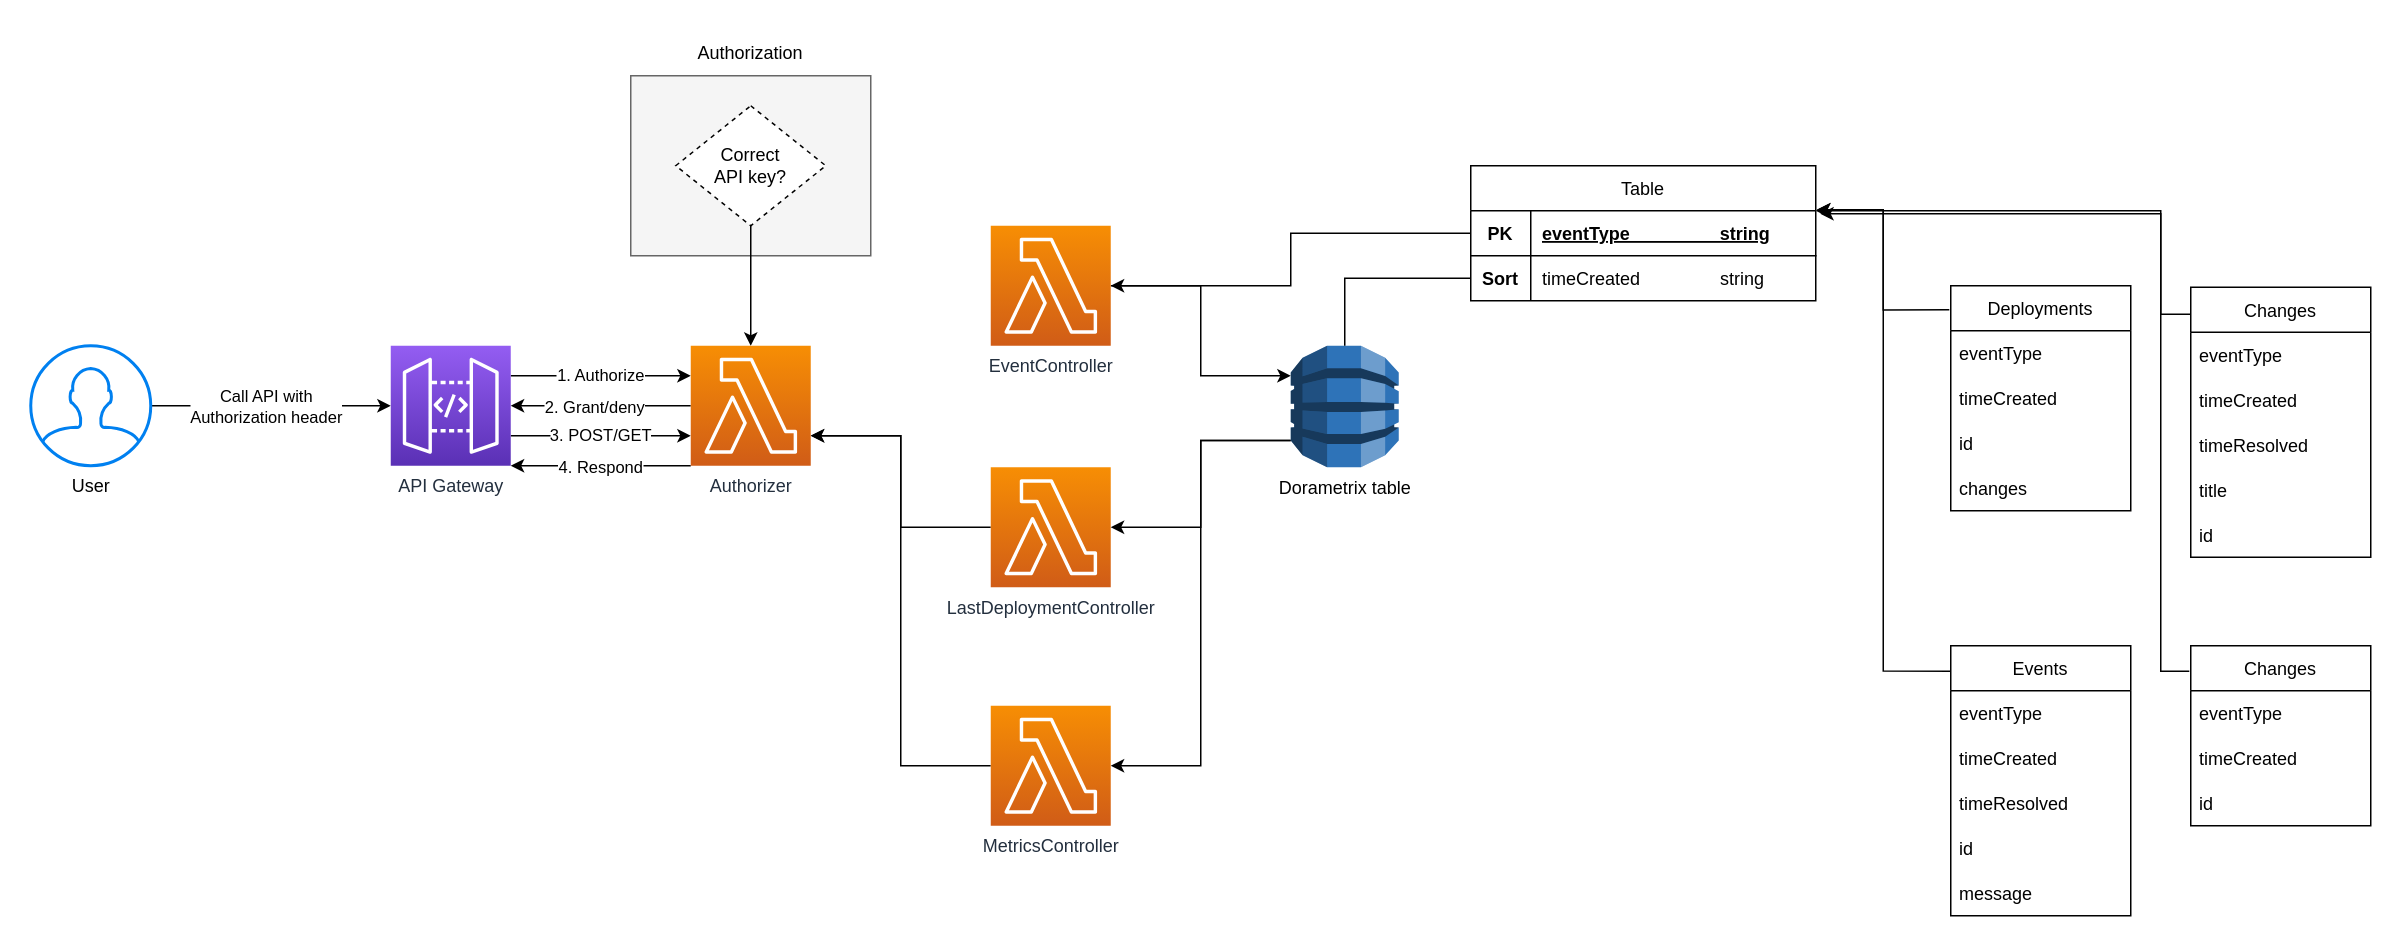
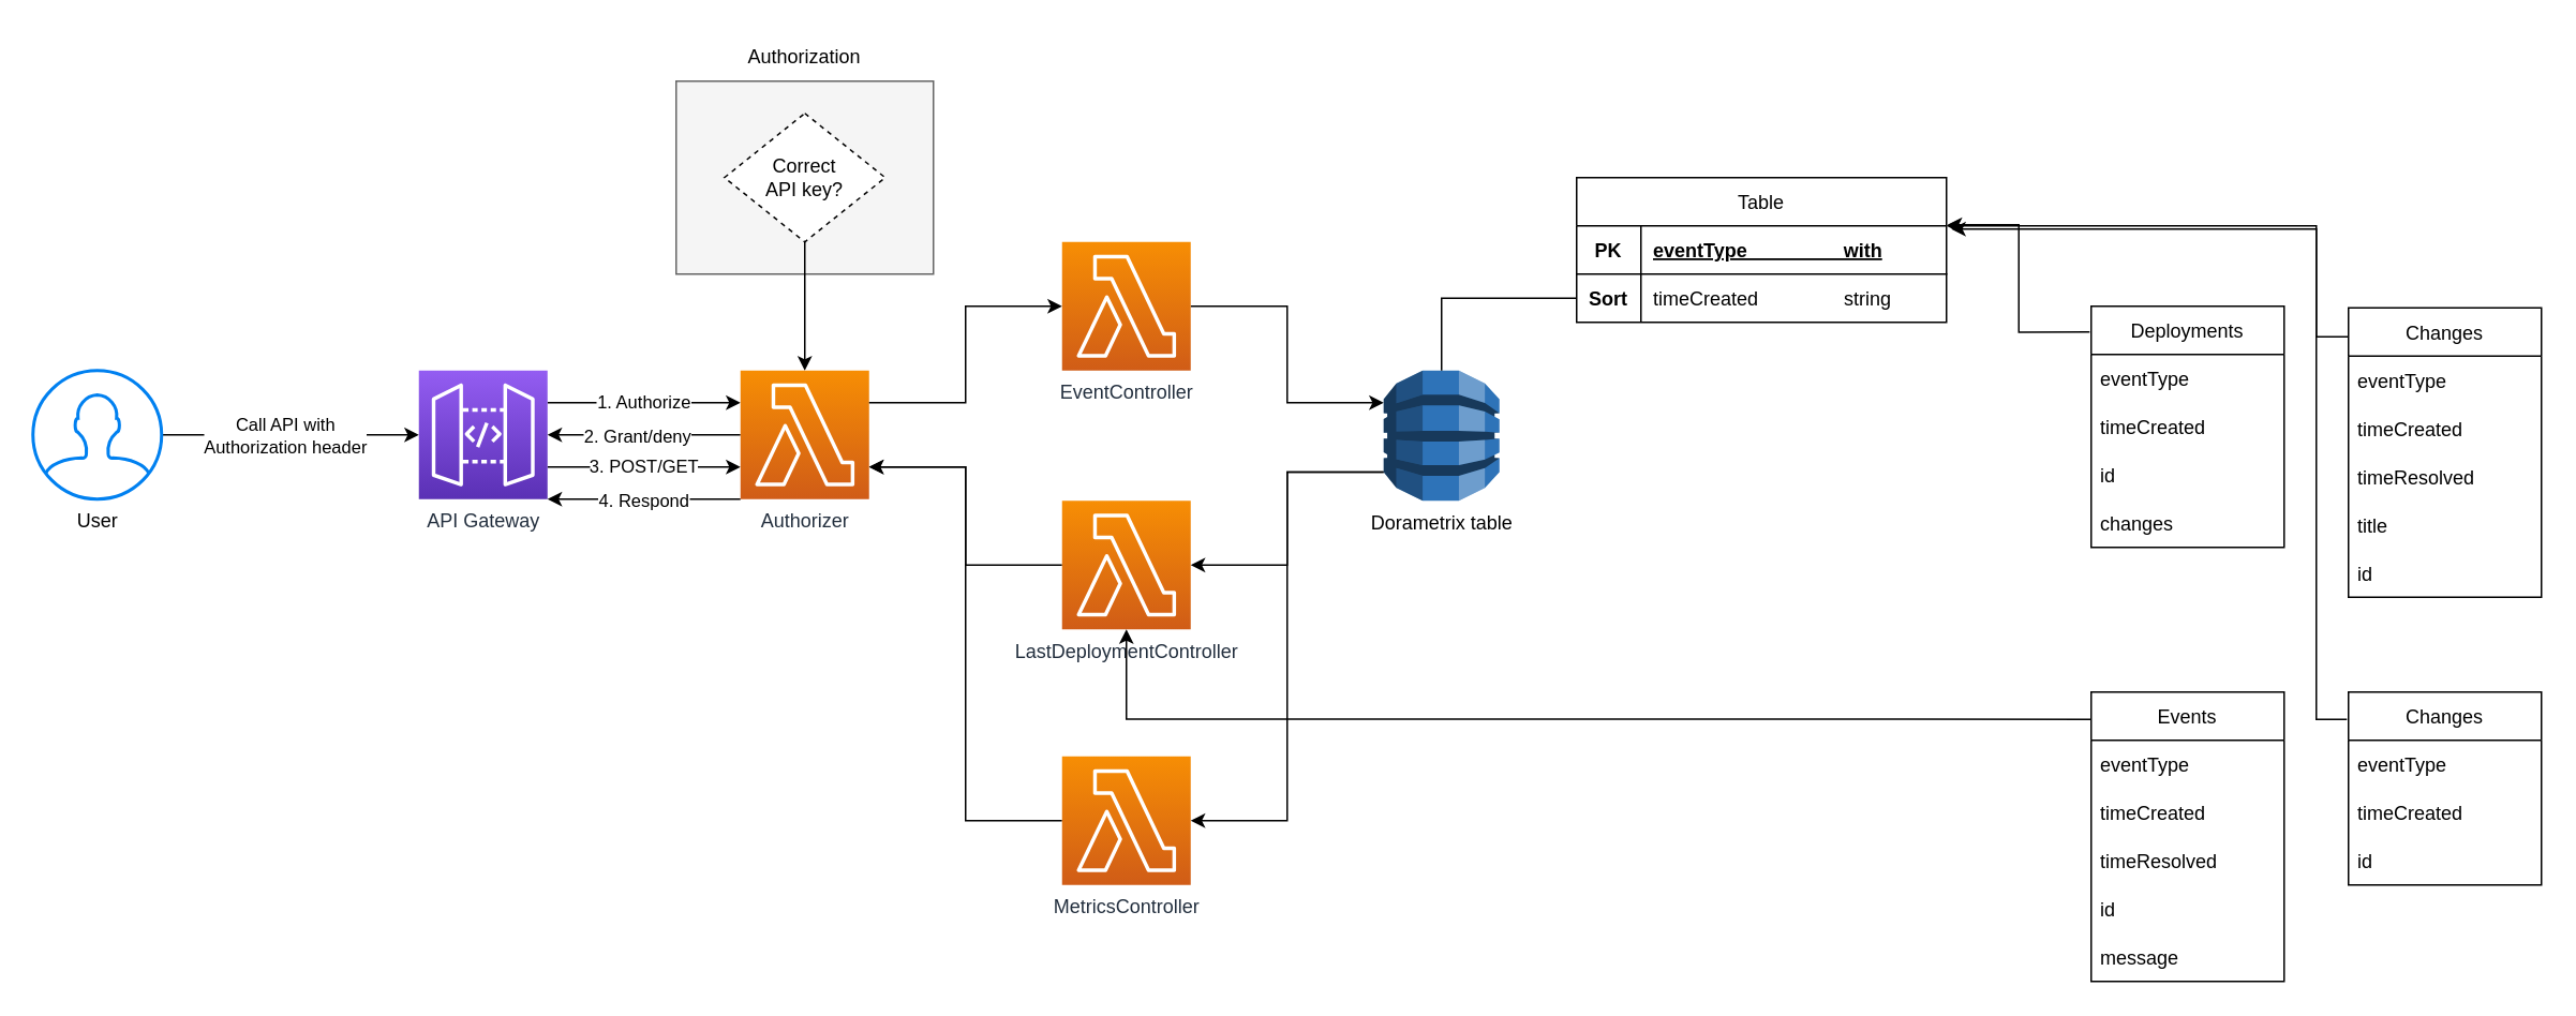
- <mxCell id="22" style="edgeStyle=orthogonalEdgeStyle;rounded=0;orthogonalLoop=1;jettySize=auto;html=1;startArrow=classic;startFill=1;endArrow=none;endFill=0;" edge="1" parent="1" source="24" target="27"><mxGeometry relative="1" as="geometry" /></mxCell>
+ <mxCell id="22" style="edgeStyle=orthogonalEdgeStyle;rounded=0;orthogonalLoop=1;jettySize=auto;html=1;entryX=1;entryY=0.25;entryDx=0;entryDy=0;entryPerimeter=0;startArrow=classic;startFill=1;endArrow=none;endFill=0;" edge="1" parent="1" source="24" target="16"><mxGeometry relative="1" as="geometry" /></mxCell>
- <mxCell id="28" value="eventType                  string" style="shape=partialRectangle;connectable=0;fillColor=none;top=0;left=0;bottom=0;right=0;align=left;spacingLeft=6;fontStyle=5;overflow=hidden;" parent="26" vertex="1"><mxGeometry x="40" width="190" height="30" as="geometry"><mxRectangle width="190" height="30" as="alternateBounds" /></mxGeometry></mxCell>
+ <mxCell id="28" value="eventType                  with" style="shape=partialRectangle;connectable=0;fillColor=none;top=0;left=0;bottom=0;right=0;align=left;spacingLeft=6;fontStyle=5;overflow=hidden;" parent="26" vertex="1"><mxGeometry x="40" width="190" height="30" as="geometry"><mxRectangle width="190" height="30" as="alternateBounds" /></mxGeometry></mxCell>
- <mxCell id="34" style="edgeStyle=orthogonalEdgeStyle;rounded=0;orthogonalLoop=1;jettySize=auto;html=1;entryX=1.004;entryY=0.325;entryDx=0;entryDy=0;startArrow=none;startFill=0;endArrow=classic;endFill=1;entryPerimeter=0;exitX=0.008;exitY=0.094;exitDx=0;exitDy=0;exitPerimeter=0;" edge="1" parent="1" source="35" target="25"><mxGeometry relative="1" as="geometry" /></mxCell>
+ <mxCell id="34" style="edgeStyle=orthogonalEdgeStyle;rounded=0;orthogonalLoop=1;jettySize=auto;html=1;startArrow=none;startFill=0;endArrow=classic;endFill=1;exitX=0.008;exitY=0.094;exitDx=0;exitDy=0;exitPerimeter=0;" edge="1" parent="1" source="35" target="10"><mxGeometry relative="1" as="geometry" /></mxCell>
